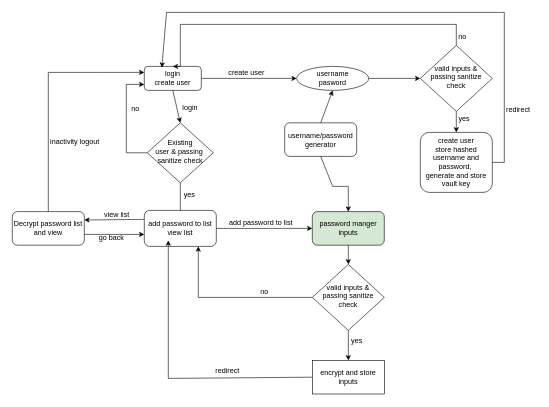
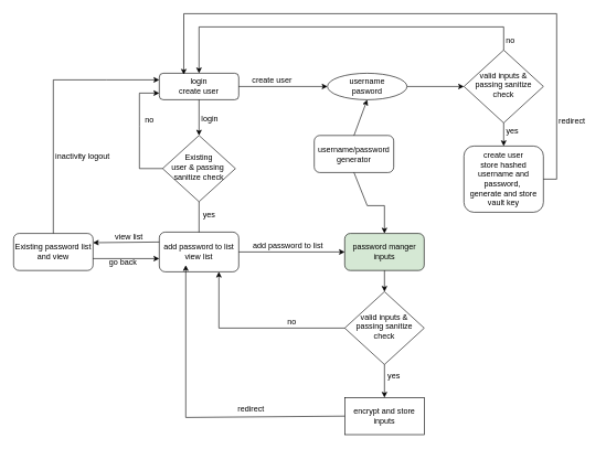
- <mxCell id="2" value="login&lt;div&gt;create user&lt;/div&gt;" style="rounded=1;whiteSpace=wrap;html=1;fontSize=12;glass=0;strokeWidth=1;shadow=0;" parent="1" vertex="1"><mxGeometry x="240" y="110" width="95" height="40" as="geometry" /></mxCell>
+ <mxCell id="2" value="login&lt;div&gt;create user&lt;/div&gt;" style="rounded=1;whiteSpace=wrap;html=1;fontSize=12;glass=0;strokeWidth=1;shadow=0;" parent="1" vertex="1"><mxGeometry x="240" y="110" width="120" height="40" as="geometry" /></mxCell>
- <mxCell id="36" value="Decrypt password list and view" style="rounded=1;whiteSpace=wrap;html=1;fontSize=12;glass=0;strokeWidth=1;shadow=0;" vertex="1" parent="1"><mxGeometry x="20" y="352" width="120" height="56" as="geometry" /></mxCell>
+ <mxCell id="36" value="Existing password list and view" style="rounded=1;whiteSpace=wrap;html=1;fontSize=12;glass=0;strokeWidth=1;shadow=0;" vertex="1" parent="1"><mxGeometry x="20" y="352" width="120" height="56" as="geometry" /></mxCell>
